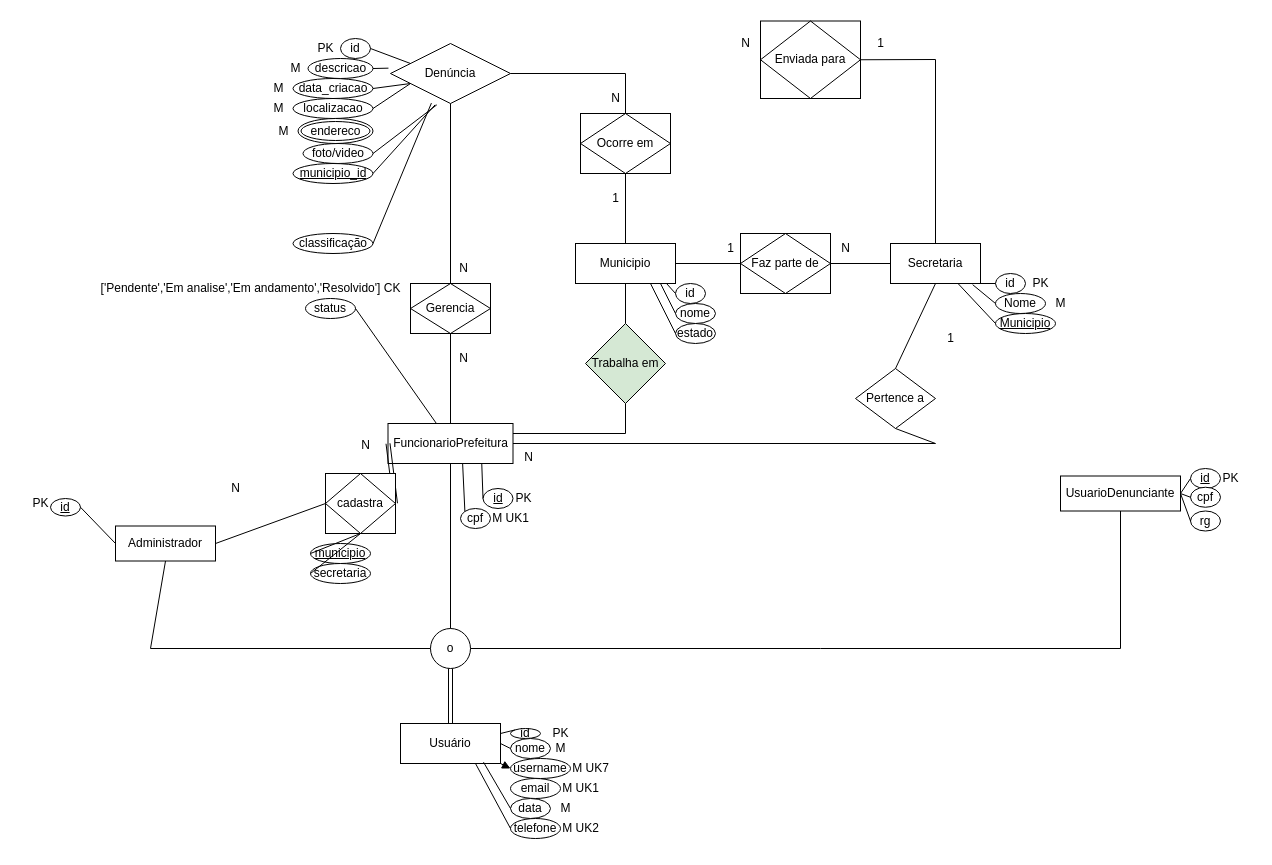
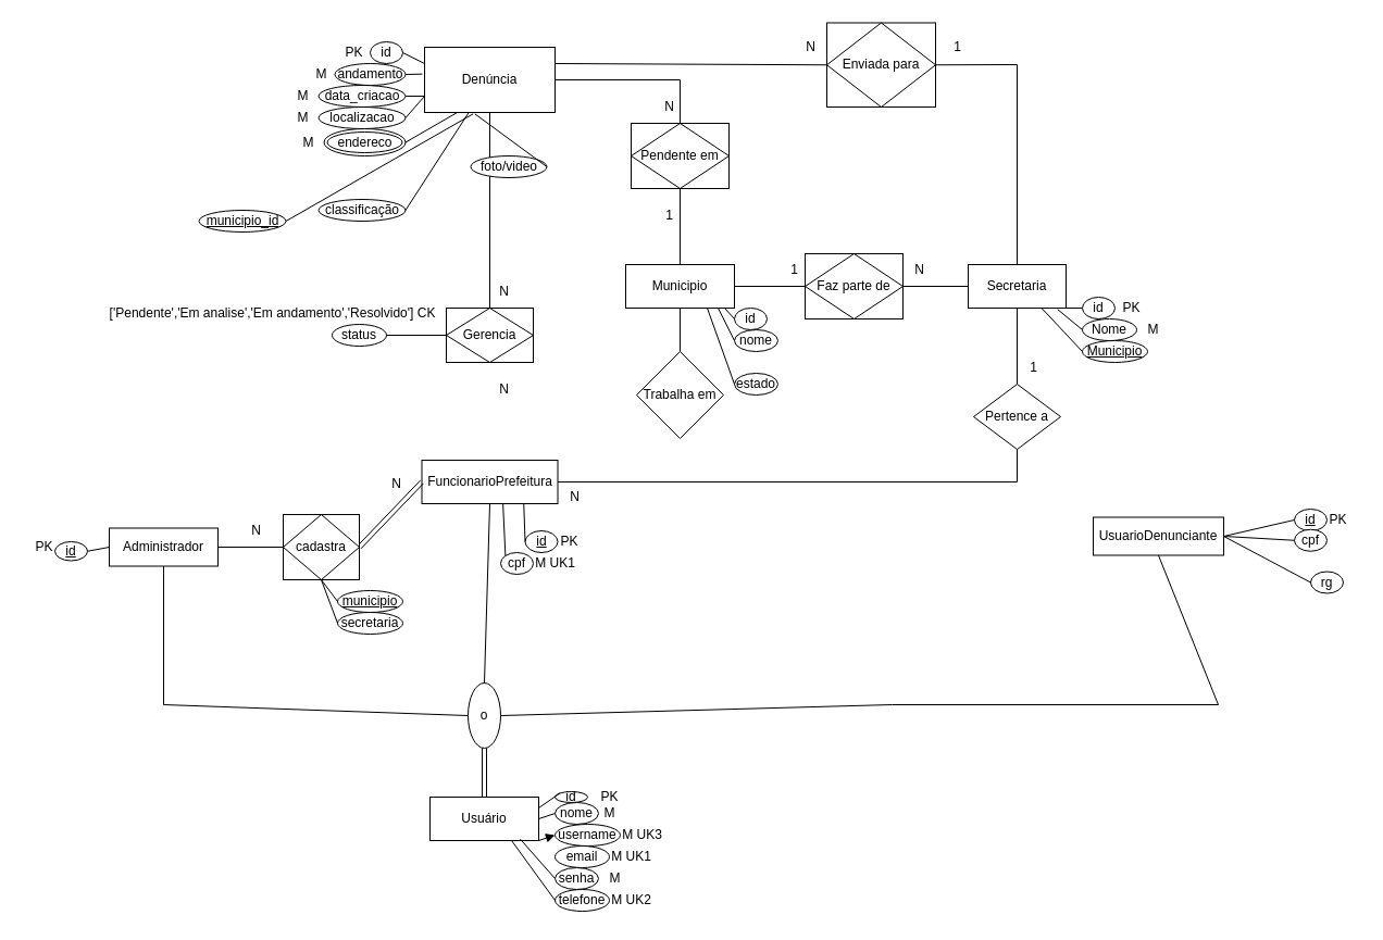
+ <mxCell id="117" value="" style="endArrow=none;html=1;rounded=0;exitX=1;exitY=0.25;exitDx=0;exitDy=0;entryX=0;entryY=0.5;entryDx=0;entryDy=0;" parent="1" source="53" target="120" edge="1"><mxGeometry relative="1" as="geometry"><mxPoint x="580" y="163" as="sourcePoint" /><mxPoint x="770" y="58" as="targetPoint" /></mxGeometry></mxCell>
- <mxCell id="99" value="descricao" style="ellipse;whiteSpace=wrap;html=1;" parent="1" vertex="1"><mxGeometry x="307.5" y="58" width="65" height="20" as="geometry" /></mxCell>
+ <mxCell id="99" value="andamento" style="ellipse;whiteSpace=wrap;html=1;" parent="1" vertex="1"><mxGeometry x="307.5" y="58" width="65" height="20" as="geometry" /></mxCell>
- <mxCell id="53" value="Denúncia" style="rhombus;whiteSpace=wrap;html=1;" parent="1" vertex="1"><mxGeometry x="390" y="43" width="120" height="60" as="geometry" /></mxCell>
+ <mxCell id="53" value="Denúncia" style="whiteSpace=wrap;html=1;" parent="1" vertex="1"><mxGeometry x="390" y="43" width="120" height="60" as="geometry" /></mxCell>
+ <mxCell id="111" value="" style="endArrow=none;html=1;rounded=0;exitX=1;exitY=0.5;exitDx=0;exitDy=0;entryX=0.25;entryY=1;entryDx=0;entryDy=0;" parent="1" source="104" target="53" edge="1"><mxGeometry relative="1" as="geometry"><mxPoint x="430" y="163" as="sourcePoint" /><mxPoint x="590" y="163" as="targetPoint" /></mxGeometry></mxCell>
- <mxCell id="95" value="Ocorre em" style="shape=associativeEntity;whiteSpace=wrap;html=1;align=center;" parent="1" vertex="1"><mxGeometry x="580" y="113" width="90" height="60" as="geometry" /></mxCell>
+ <mxCell id="95" value="Pendente em" style="shape=associativeEntity;whiteSpace=wrap;html=1;align=center;" parent="1" vertex="1"><mxGeometry x="580" y="113" width="90" height="60" as="geometry" /></mxCell>
- <mxCell id="105" value="foto/video" style="ellipse;whiteSpace=wrap;html=1;" parent="1" vertex="1"><mxGeometry x="302.5" y="143" width="70" height="20" as="geometry" /></mxCell>
+ <mxCell id="105" value="foto/video" style="ellipse;whiteSpace=wrap;html=1;" parent="1" vertex="1"><mxGeometry x="432.5" y="143" width="70" height="20" as="geometry" /></mxCell>
- <mxCell id="107" value="&lt;u&gt;municipio_id&lt;/u&gt;" style="ellipse;whiteSpace=wrap;html=1;" parent="1" vertex="1"><mxGeometry x="292.5" y="163" width="80" height="20" as="geometry" /></mxCell>
+ <mxCell id="107" value="&lt;u&gt;municipio_id&lt;/u&gt;" style="ellipse;whiteSpace=wrap;html=1;" parent="1" vertex="1"><mxGeometry x="182.5" y="193" width="80" height="20" as="geometry" /></mxCell>
- <mxCell id="121" value="classificação" style="ellipse;whiteSpace=wrap;html=1;" vertex="1" parent="1"><mxGeometry x="292.5" y="233" width="80" height="20" as="geometry" /></mxCell>
+ <mxCell id="121" value="classificação" style="ellipse;whiteSpace=wrap;html=1;" vertex="1" parent="1"><mxGeometry x="292.5" y="183" width="80" height="20" as="geometry" /></mxCell>
- <mxCell id="84" value="estado" style="ellipse;whiteSpace=wrap;html=1;" parent="1" vertex="1"><mxGeometry x="675" y="323" width="40" height="20" as="geometry" /></mxCell>
+ <mxCell id="84" value="estado" style="ellipse;whiteSpace=wrap;html=1;" parent="1" vertex="1"><mxGeometry x="675" y="343" width="40" height="20" as="geometry" /></mxCell>
- <mxCell id="77" value="Trabalha em" style="rhombus;whiteSpace=wrap;html=1;fillColor=#d5e8d4;" parent="1" vertex="1"><mxGeometry x="585" y="323" width="80" height="80" as="geometry" /></mxCell>
+ <mxCell id="77" value="Trabalha em" style="rhombus;whiteSpace=wrap;html=1;" parent="1" vertex="1"><mxGeometry x="585" y="323" width="80" height="80" as="geometry" /></mxCell>
- <mxCell id="57" value="" style="endArrow=none;html=1;rounded=0;exitX=1;exitY=0.5;exitDx=0;exitDy=0;" parent="1" source="55" target="28" edge="1"><mxGeometry relative="1" as="geometry"><mxPoint x="353" y="343" as="sourcePoint" /><mxPoint x="387.5" y="443" as="targetPoint" /></mxGeometry></mxCell>
+ <mxCell id="57" value="" style="endArrow=none;html=1;rounded=0;entryX=0;entryY=0.5;entryDx=0;entryDy=0;exitX=1;exitY=0.5;exitDx=0;exitDy=0;" parent="1" source="55" target="54" edge="1"><mxGeometry relative="1" as="geometry"><mxPoint x="353" y="343" as="sourcePoint" /><mxPoint x="387.5" y="443" as="targetPoint" /></mxGeometry></mxCell>
- <mxCell id="58" value="" style="endArrow=none;html=1;rounded=0;exitX=0.5;exitY=0;exitDx=0;exitDy=0;entryX=0.5;entryY=1;entryDx=0;entryDy=0;" parent="1" source="28" target="54" edge="1"><mxGeometry relative="1" as="geometry"><mxPoint x="-60" y="433" as="sourcePoint" /><mxPoint x="100" y="433" as="targetPoint" /></mxGeometry></mxCell>
- <mxCell id="63" value="Pertence a" style="rhombus;whiteSpace=wrap;html=1;" parent="1" vertex="1"><mxGeometry x="855" y="368" width="80" height="60" as="geometry" /></mxCell>
+ <mxCell id="63" value="Pertence a" style="rhombus;whiteSpace=wrap;html=1;" parent="1" vertex="1"><mxGeometry x="895" y="353" width="80" height="60" as="geometry" /></mxCell>
- <mxCell id="79" value="" style="endArrow=none;html=1;rounded=0;exitX=1;exitY=0.25;exitDx=0;exitDy=0;entryX=0.5;entryY=1;entryDx=0;entryDy=0;" parent="1" source="28" target="77" edge="1"><mxGeometry relative="1" as="geometry"><mxPoint x="510" y="463" as="sourcePoint" /><mxPoint x="590" y="433" as="targetPoint" /><Array as="points"><mxPoint x="625" y="433" /></Array></mxGeometry></mxCell>
- <mxCell id="30" value="UsuarioDenunciante" style="whiteSpace=wrap;html=1;" parent="1" vertex="1"><mxGeometry x="1060" y="475.5" width="120" height="35" as="geometry" /></mxCell>
+ <mxCell id="30" value="UsuarioDenunciante" style="whiteSpace=wrap;html=1;" parent="1" vertex="1"><mxGeometry x="1005" y="475.5" width="120" height="35" as="geometry" /></mxCell>
- <mxCell id="40" value="cadastra" style="shape=associativeEntity;whiteSpace=wrap;html=1;align=center;" parent="1" vertex="1"><mxGeometry x="325" y="473" width="70" height="60" as="geometry" /></mxCell>
+ <mxCell id="40" value="cadastra" style="shape=associativeEntity;whiteSpace=wrap;html=1;align=center;" parent="1" vertex="1"><mxGeometry x="260" y="473" width="70" height="60" as="geometry" /></mxCell>
- <mxCell id="50" value="rg" style="ellipse;whiteSpace=wrap;html=1;" parent="1" vertex="1"><mxGeometry x="1190" y="510.5" width="30" height="20" as="geometry" /></mxCell>
+ <mxCell id="50" value="rg" style="ellipse;whiteSpace=wrap;html=1;" parent="1" vertex="1"><mxGeometry x="1205" y="525.5" width="30" height="20" as="geometry" /></mxCell>
- <mxCell id="20" value="Administrador" style="whiteSpace=wrap;html=1;align=center;" parent="1" vertex="1"><mxGeometry x="115" y="525.5" width="100" height="35" as="geometry" /></mxCell>
+ <mxCell id="20" value="Administrador" style="whiteSpace=wrap;html=1;align=center;" parent="1" vertex="1"><mxGeometry x="100" y="485.5" width="100" height="35" as="geometry" /></mxCell>
- <mxCell id="17" value="o" style="ellipse;whiteSpace=wrap;html=1;align=center;" parent="1" vertex="1"><mxGeometry x="430" y="628" width="40" height="40" as="geometry" /></mxCell>
+ <mxCell id="17" value="o" style="ellipse;whiteSpace=wrap;html=1;align=center;" parent="1" vertex="1"><mxGeometry x="430" y="628" width="30" height="60" as="geometry" /></mxCell>
- <mxCell id="2" value="Usuário" style="whiteSpace=wrap;html=1;align=center;" parent="1" vertex="1"><mxGeometry x="400" y="723" width="100" height="40" as="geometry" /></mxCell>
+ <mxCell id="2" value="Usuário" style="whiteSpace=wrap;html=1;align=center;" parent="1" vertex="1"><mxGeometry x="395" y="733" width="100" height="40" as="geometry" /></mxCell>
- <mxCell id="25" value="M UK7" style="text;html=1;align=center;verticalAlign=middle;resizable=0;points=[];autosize=1;strokeColor=none;fillColor=none;" parent="1" vertex="1"><mxGeometry x="560" y="753" width="60" height="30" as="geometry" /></mxCell>
+ <mxCell id="25" value="M UK3" style="text;html=1;align=center;verticalAlign=middle;resizable=0;points=[];autosize=1;strokeColor=none;fillColor=none;" parent="1" vertex="1"><mxGeometry x="560" y="753" width="60" height="30" as="geometry" /></mxCell>
- <mxCell id="6" value="data" style="ellipse;whiteSpace=wrap;html=1;" parent="1" vertex="1"><mxGeometry x="510" y="798" width="40" height="20" as="geometry" /></mxCell>
+ <mxCell id="6" value="senha" style="ellipse;whiteSpace=wrap;html=1;" parent="1" vertex="1"><mxGeometry x="510" y="798" width="40" height="20" as="geometry" /></mxCell>
